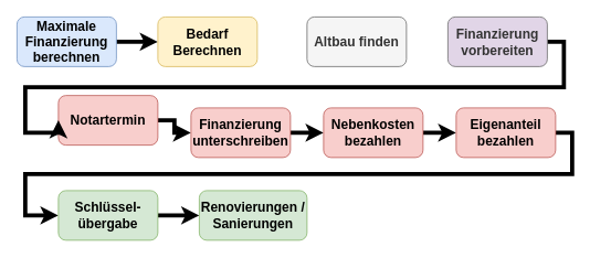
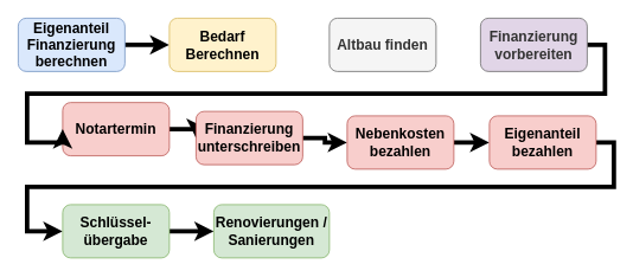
- <mxCell id="3" value="&lt;b style=&quot;font-size: 16px;&quot;&gt;Maximale Finanzierung berechnen&lt;/b&gt;" style="rounded=1;whiteSpace=wrap;html=1;fillColor=#dae8fc;strokeColor=#6c8ebf;fontSize=16;" vertex="1" parent="1"><mxGeometry x="20" y="20" width="120" height="60" as="geometry" /></mxCell>
+ <mxCell id="3" value="&lt;b style=&quot;font-size: 16px;&quot;&gt;Eigenanteil Finanzierung berechnen&lt;/b&gt;" style="rounded=1;whiteSpace=wrap;html=1;fillColor=#dae8fc;strokeColor=#6c8ebf;fontSize=16;" vertex="1" parent="1"><mxGeometry x="20" y="20" width="120" height="60" as="geometry" /></mxCell>
- <mxCell id="9" value="&lt;b&gt;Finanzierung unterschreiben&lt;/b&gt;" style="rounded=1;whiteSpace=wrap;html=1;fillColor=#f8cecc;strokeColor=#b85450;fontSize=16;" vertex="1" parent="1"><mxGeometry x="230" y="130" width="120" height="60" as="geometry" /></mxCell>
+ <mxCell id="9" value="&lt;b&gt;Finanzierung unterschreiben&lt;/b&gt;" style="rounded=1;whiteSpace=wrap;html=1;fillColor=#f8cecc;strokeColor=#b85450;fontSize=16;" vertex="1" parent="1"><mxGeometry x="220" y="125" width="120" height="60" as="geometry" /></mxCell>
